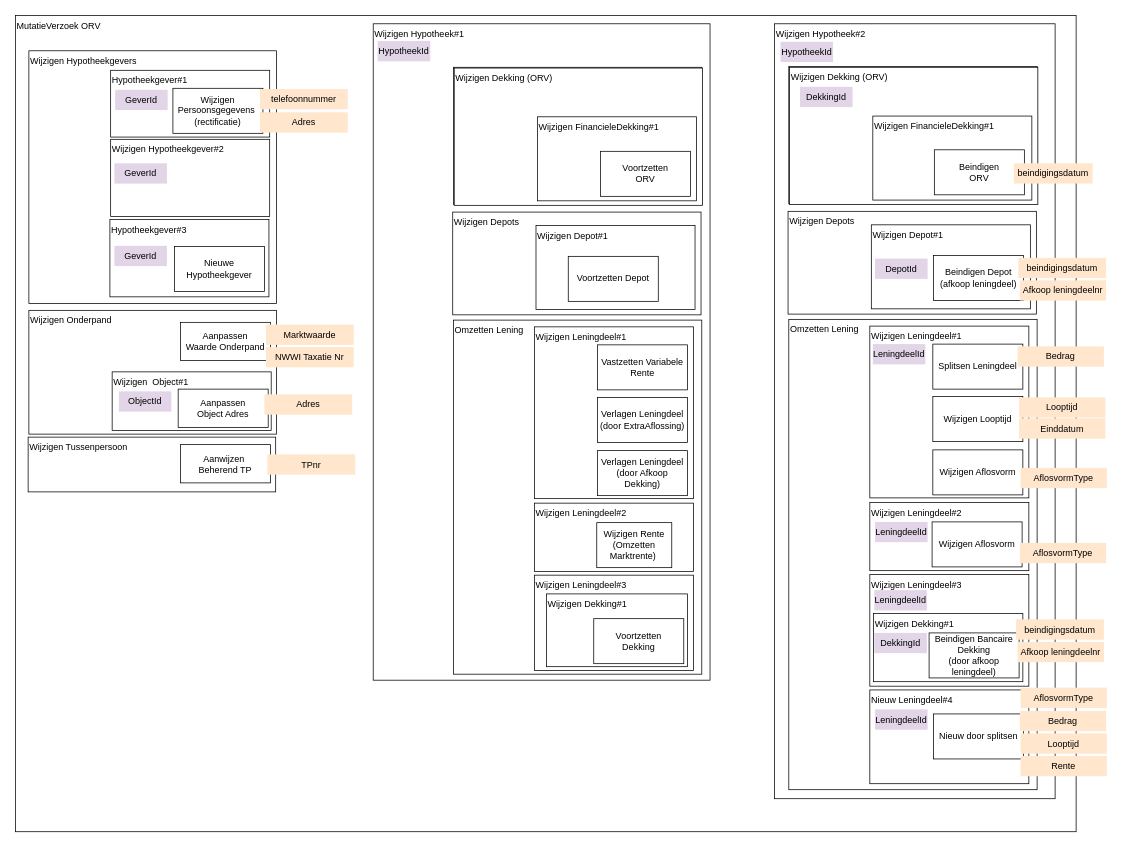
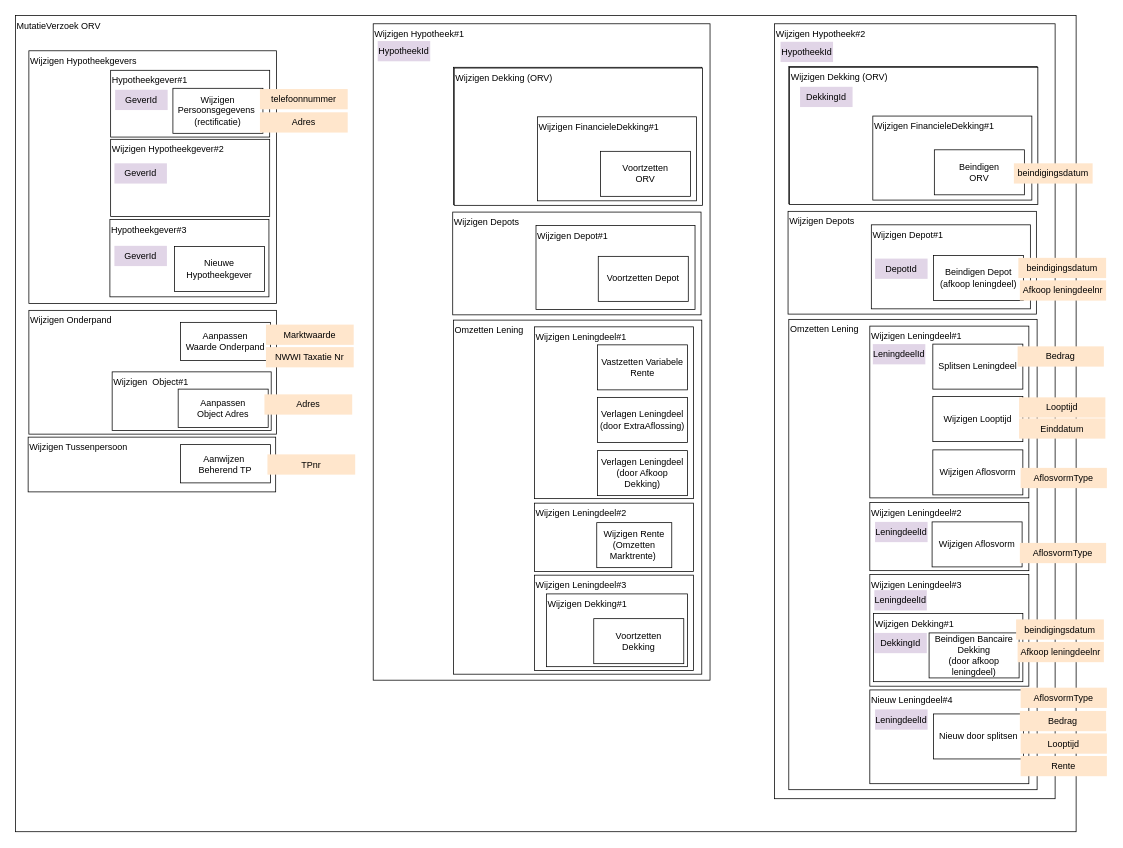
- <mxCell id="45" value="Voortzetten Depot" style="rounded=0;whiteSpace=wrap;html=1;" vertex="1" parent="1"><mxGeometry x="757" y="341" width="120" height="60" as="geometry" /></mxCell>
+ <mxCell id="45" value="Voortzetten Depot" style="rounded=0;whiteSpace=wrap;html=1;" vertex="1" parent="1"><mxGeometry x="797" y="341" width="120" height="60" as="geometry" /></mxCell>
- <mxCell id="87" value="ObjectId" style="rounded=0;whiteSpace=wrap;html=1;fillColor=#e1d5e7;strokeColor=none;" vertex="1" parent="1"><mxGeometry x="158" y="521" width="70" height="27" as="geometry" /></mxCell>
